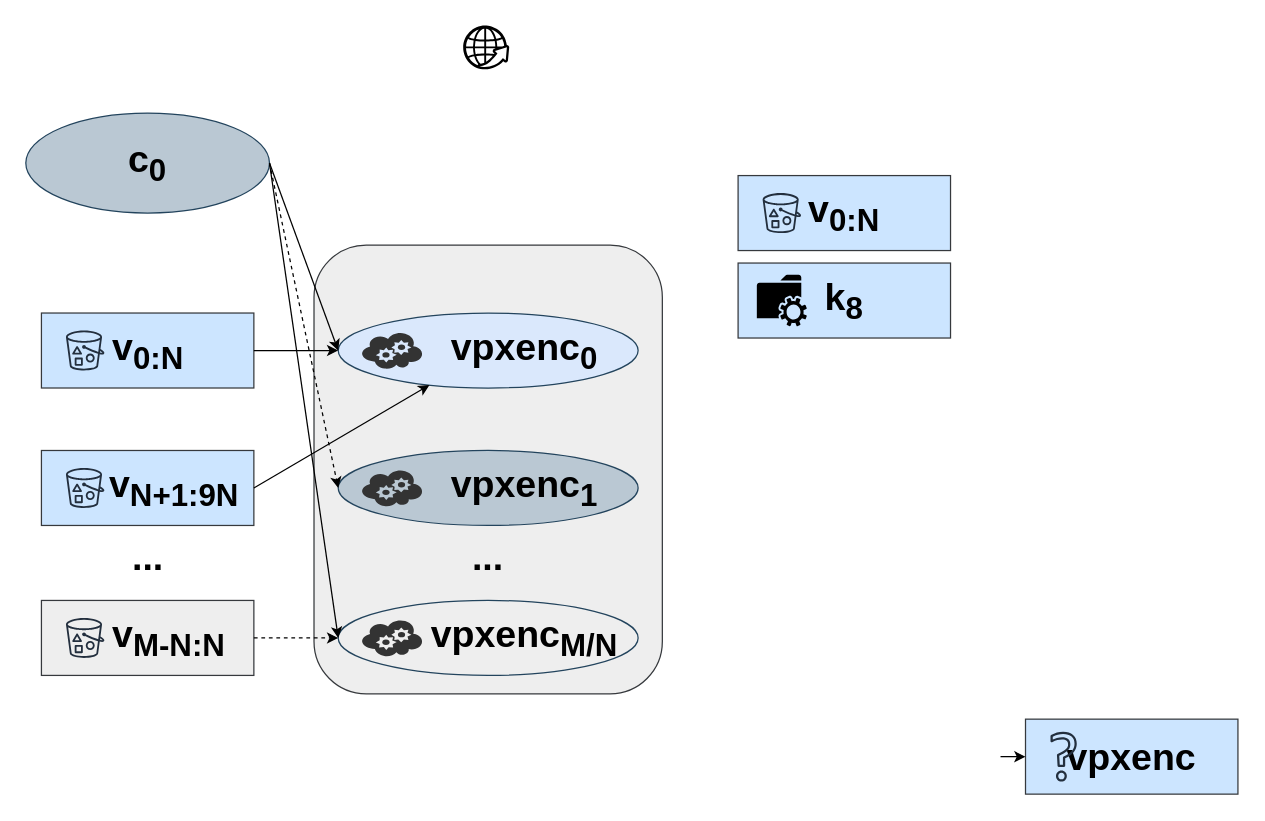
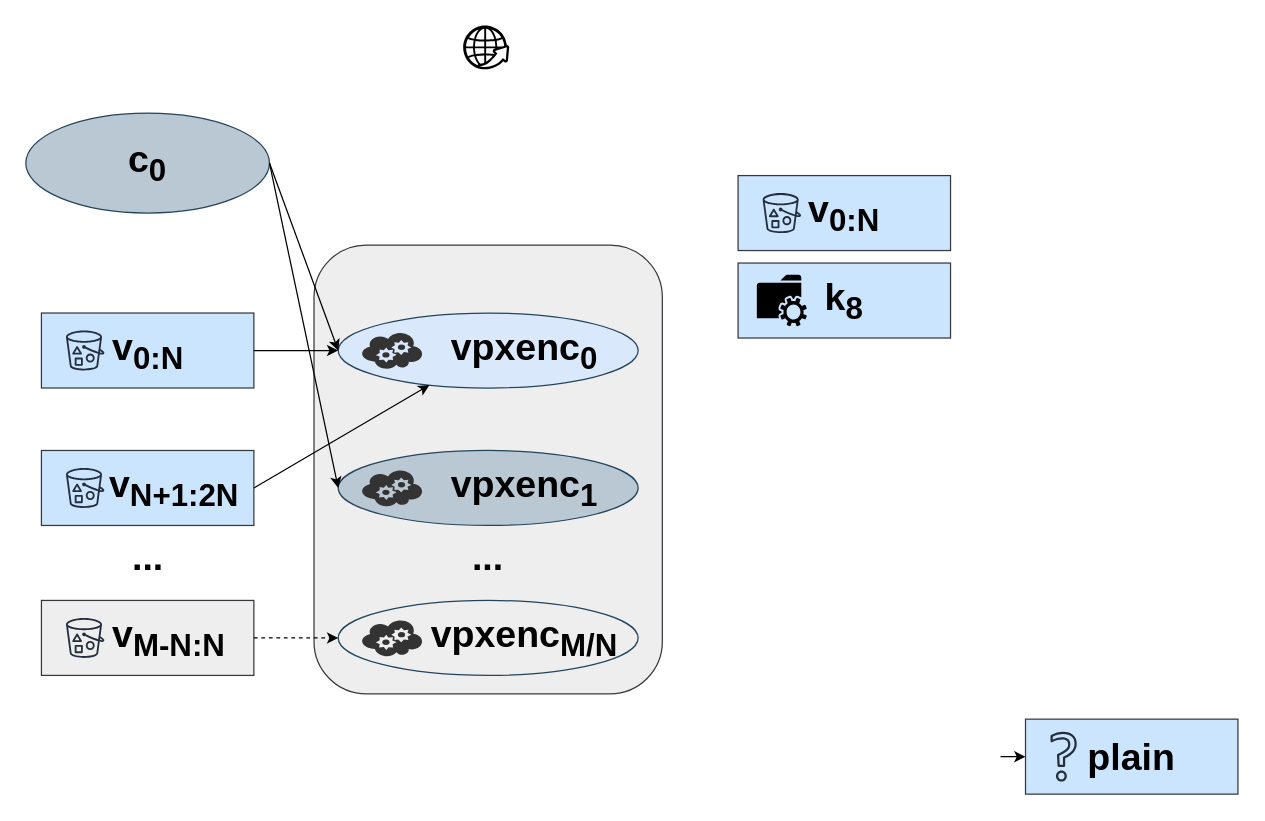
- <mxCell id="29" style="edgeStyle=none;rounded=0;orthogonalLoop=1;jettySize=auto;html=1;labelBackgroundColor=none;entryX=0;entryY=0.5;entryDx=0;entryDy=0;exitX=1;exitY=0.5;exitDx=0;exitDy=0;dashed=1;" parent="1" source="3" target="14" edge="1"><mxGeometry relative="1" as="geometry"><mxPoint x="281.11" y="360" as="targetPoint" /></mxGeometry></mxCell>
+ <mxCell id="29" style="edgeStyle=none;rounded=0;orthogonalLoop=1;jettySize=auto;html=1;labelBackgroundColor=none;entryX=0;entryY=0.5;entryDx=0;entryDy=0;exitX=1;exitY=0.5;exitDx=0;exitDy=0;" parent="1" source="3" target="14" edge="1"><mxGeometry relative="1" as="geometry"><mxPoint x="281.11" y="360" as="targetPoint" /></mxGeometry></mxCell>
- <mxCell id="27" style="edgeStyle=none;rounded=0;orthogonalLoop=1;jettySize=auto;html=1;entryX=0;entryY=0.5;entryDx=0;entryDy=0;exitX=1;exitY=0.5;exitDx=0;exitDy=0;" parent="1" source="3" target="20" edge="1"><mxGeometry relative="1" as="geometry" /></mxCell>
- <mxCell id="11" value="&lt;span style=&quot;font-size: 30px&quot;&gt;&lt;b&gt;&amp;nbsp; &amp;nbsp; &amp;nbsp;v&lt;sub&gt;N+1:9N&lt;/sub&gt;&lt;/b&gt;&lt;/span&gt;" style="rounded=0;whiteSpace=wrap;html=1;fillColor=#cce5ff;strokeColor=#36393d;" parent="7" vertex="1"><mxGeometry x="-237.5" y="110" width="170" height="60" as="geometry" /></mxCell>
+ <mxCell id="11" value="&lt;span style=&quot;font-size: 30px&quot;&gt;&lt;b&gt;&amp;nbsp; &amp;nbsp; &amp;nbsp;v&lt;sub&gt;N+1:2N&lt;/sub&gt;&lt;/b&gt;&lt;/span&gt;" style="rounded=0;whiteSpace=wrap;html=1;fillColor=#cce5ff;strokeColor=#36393d;" parent="7" vertex="1"><mxGeometry x="-237.5" y="110" width="170" height="60" as="geometry" /></mxCell>
- <mxCell id="24" value="&lt;span style=&quot;font-size: 30px&quot;&gt;&lt;b&gt;vpxenc&lt;/b&gt;&lt;/span&gt;" style="rounded=0;whiteSpace=wrap;html=1;fillColor=#cce5ff;strokeColor=#36393d;" parent="1" vertex="1"><mxGeometry x="820" y="575" width="170" height="60" as="geometry" /></mxCell>
+ <mxCell id="24" value="&lt;span style=&quot;font-size: 30px&quot;&gt;&lt;b&gt;plain&lt;/b&gt;&lt;/span&gt;" style="rounded=0;whiteSpace=wrap;html=1;fillColor=#cce5ff;strokeColor=#36393d;" parent="1" vertex="1"><mxGeometry x="820" y="575" width="170" height="60" as="geometry" /></mxCell>
